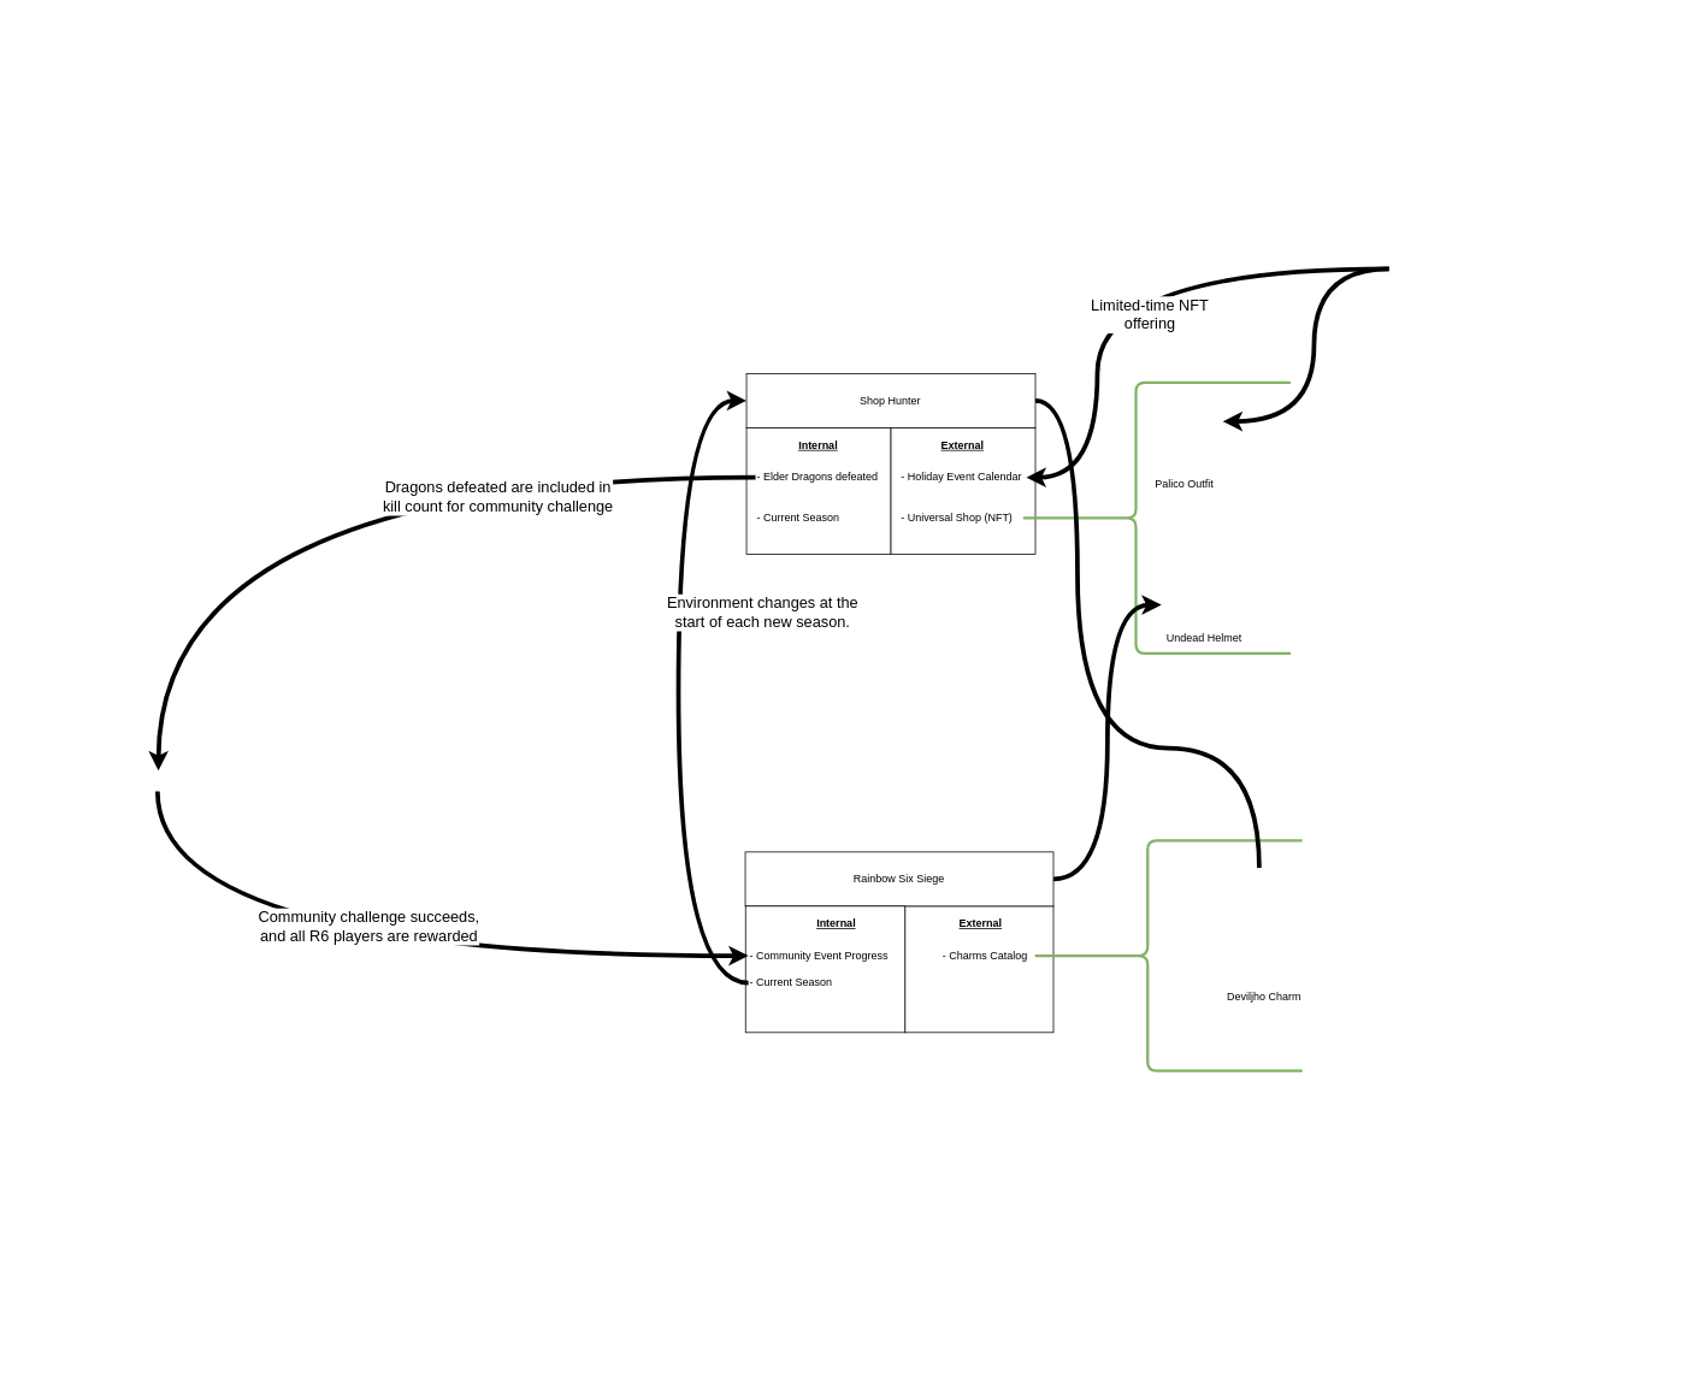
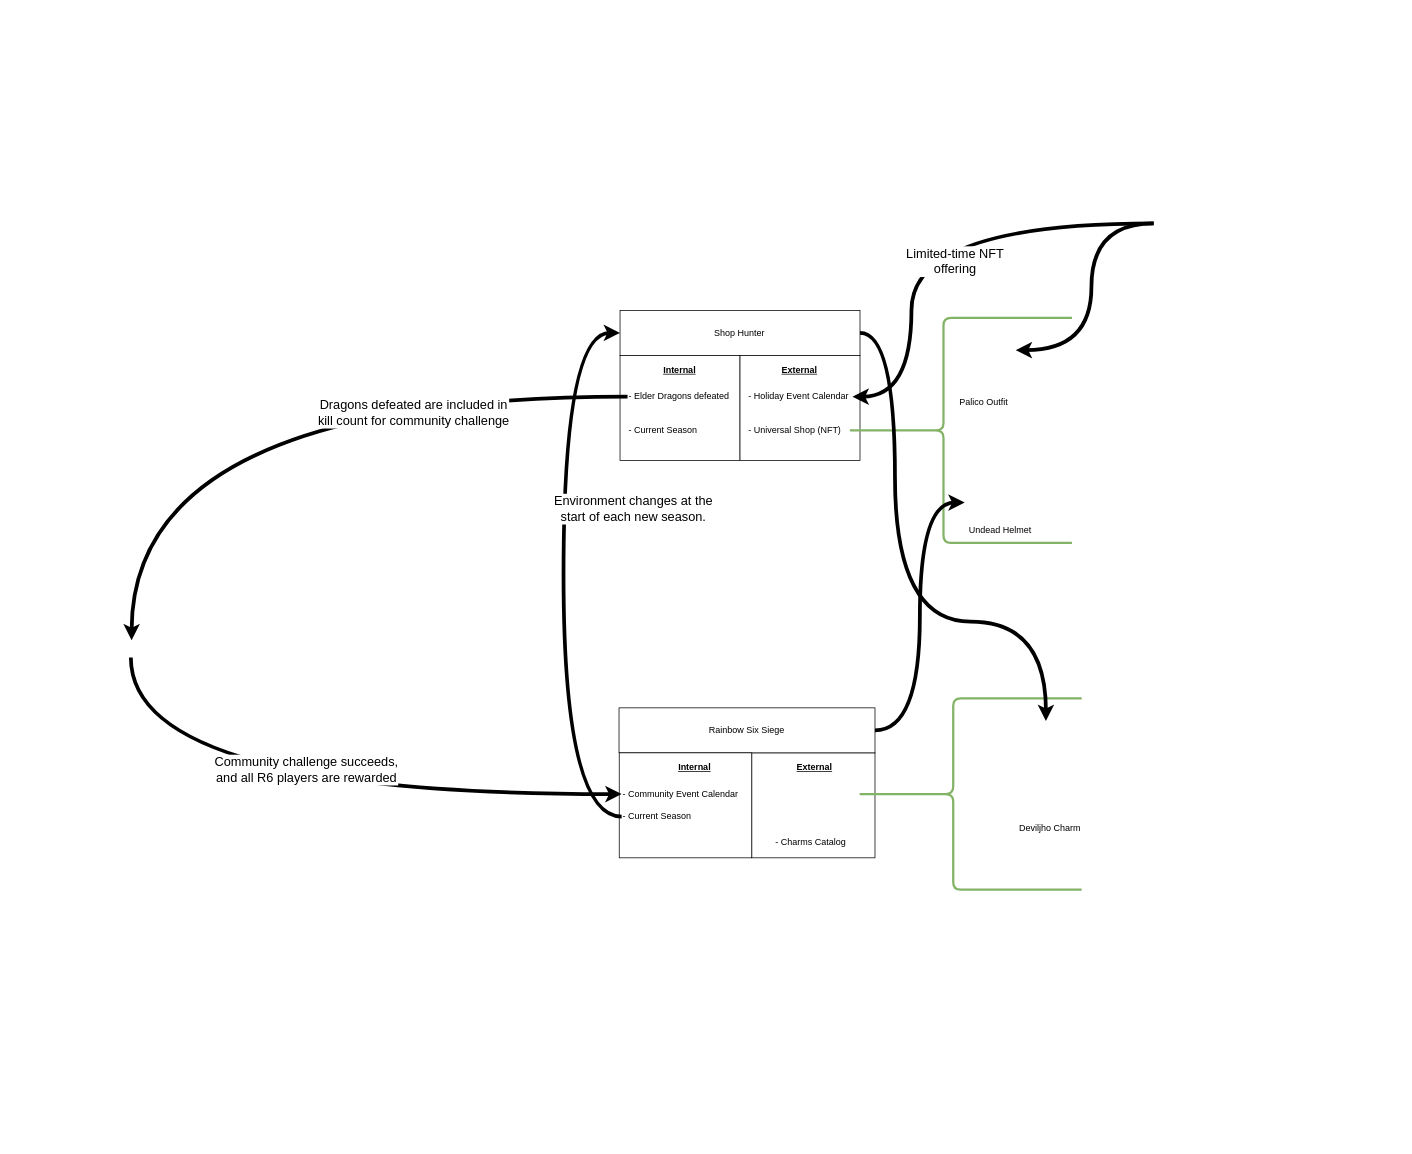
- <mxCell id="40" style="edgeStyle=orthogonalEdgeStyle;curved=1;rounded=0;orthogonalLoop=1;jettySize=auto;html=1;strokeWidth=5;entryX=0.472;entryY=0.005;entryDx=0;entryDy=0;entryPerimeter=0;endArrow=none;" parent="1" source="5" target="35" edge="1"><mxGeometry relative="1" as="geometry"><Array as="points"><mxPoint x="1193" y="443" /><mxPoint x="1193" y="828" /><mxPoint x="1395" y="828" /></Array></mxGeometry></mxCell>
+ <mxCell id="40" style="edgeStyle=orthogonalEdgeStyle;curved=1;rounded=0;orthogonalLoop=1;jettySize=auto;html=1;strokeWidth=5;entryX=0.472;entryY=0.005;entryDx=0;entryDy=0;entryPerimeter=0;" parent="1" source="5" target="35" edge="1"><mxGeometry relative="1" as="geometry"><Array as="points"><mxPoint x="1193" y="443" /><mxPoint x="1193" y="828" /><mxPoint x="1395" y="828" /></Array></mxGeometry></mxCell>
- <mxCell id="21" value="- Community Event Progress" style="text;html=1;strokeColor=none;fillColor=none;align=left;verticalAlign=middle;whiteSpace=wrap;rounded=0;" parent="1" vertex="1"><mxGeometry x="828.48" y="1048" width="158.94" height="20" as="geometry" /></mxCell>
+ <mxCell id="21" value="- Community Event Calendar" style="text;html=1;strokeColor=none;fillColor=none;align=left;verticalAlign=middle;whiteSpace=wrap;rounded=0;" parent="1" vertex="1"><mxGeometry x="828.48" y="1048" width="158.94" height="20" as="geometry" /></mxCell>
- <mxCell id="22" value="- Charms Catalog" style="text;html=1;strokeColor=none;fillColor=none;align=left;verticalAlign=middle;whiteSpace=wrap;rounded=0;" parent="1" vertex="1"><mxGeometry x="1042" y="1048" width="100" height="20" as="geometry" /></mxCell>
+ <mxCell id="22" value="- Charms Catalog" style="text;html=1;strokeColor=none;fillColor=none;align=left;verticalAlign=middle;whiteSpace=wrap;rounded=0;" parent="1" vertex="1"><mxGeometry x="1032" y="1113" width="100" height="20" as="geometry" /></mxCell>
